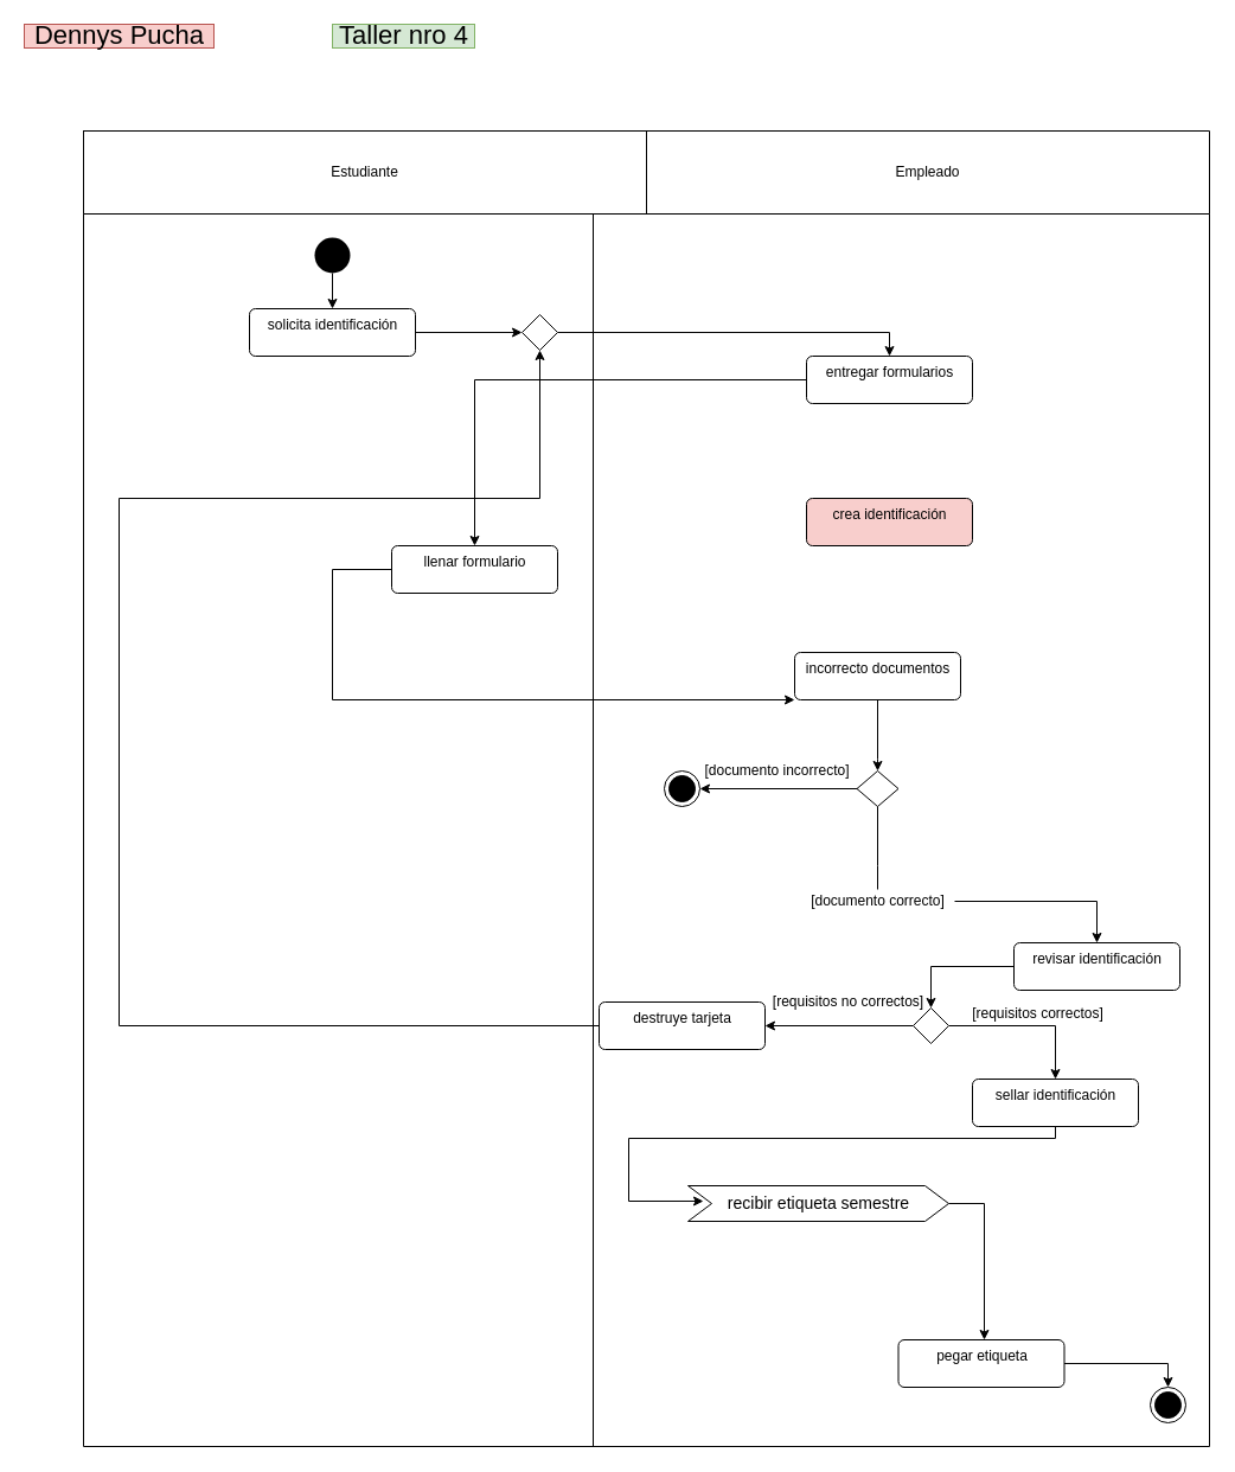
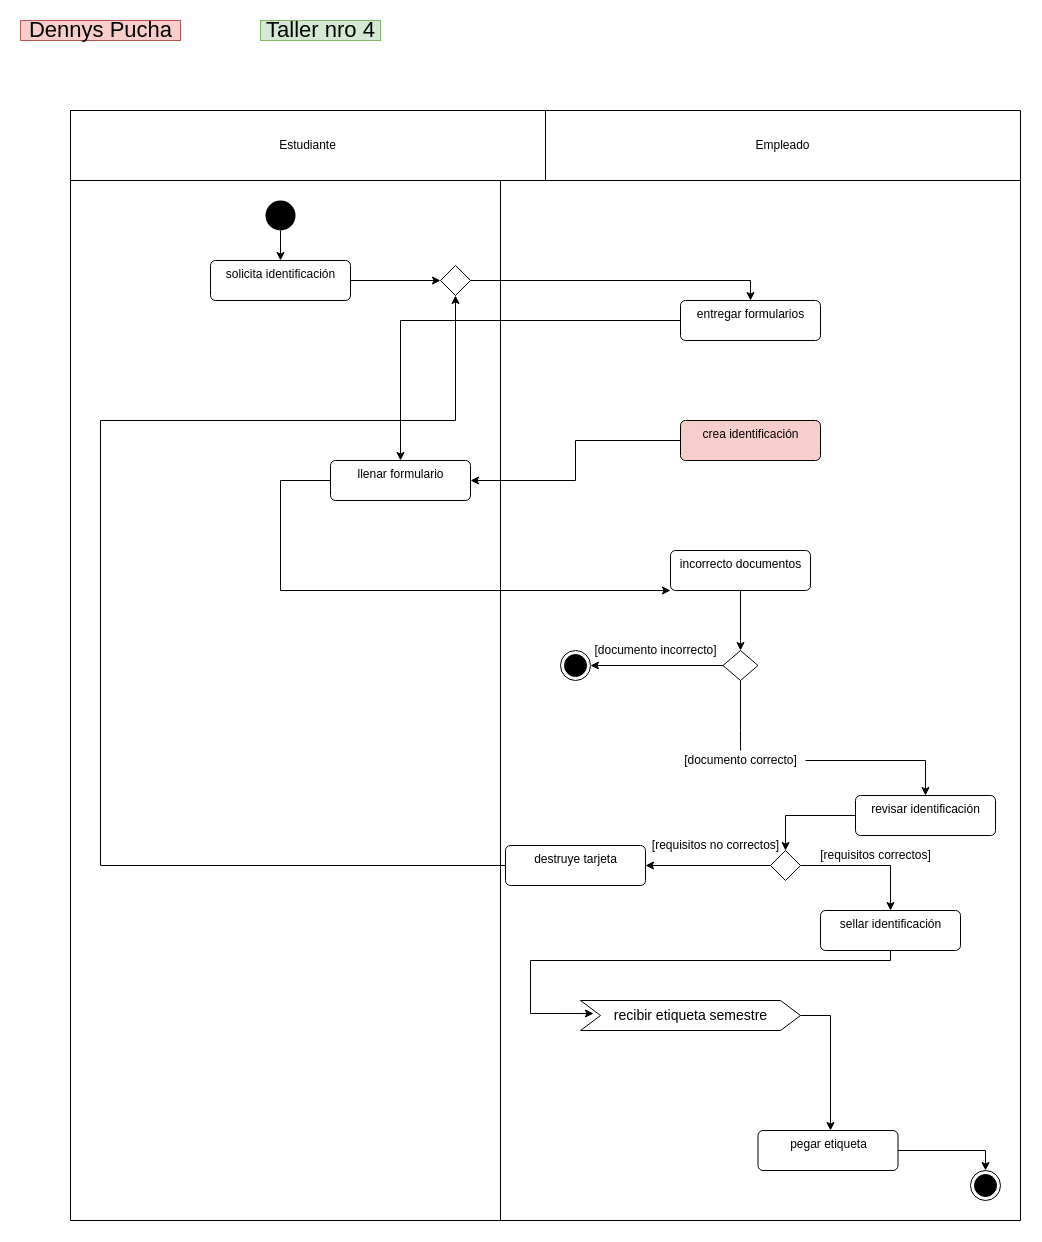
- <mxCell id="48" value="&lt;font style=&quot;font-size: 22px&quot;&gt;Taller nro 4&lt;/font&gt;" style="text;html=1;align=center;verticalAlign=middle;resizable=0;points=[];autosize=1;strokeColor=#82b366;fillColor=#d5e8d4;" vertex="1" parent="1"><mxGeometry x="280" y="20" width="120" height="20" as="geometry" /></mxCell>
+ <mxCell id="48" value="&lt;font style=&quot;font-size: 22px&quot;&gt;Taller nro 4&lt;/font&gt;" style="text;html=1;align=center;verticalAlign=middle;resizable=0;points=[];autosize=1;strokeColor=#82b366;fillColor=#d5e8d4;" vertex="1" parent="1"><mxGeometry x="260" y="20" width="120" height="20" as="geometry" /></mxCell>
+ <mxCell id="19" style="edgeStyle=orthogonalEdgeStyle;rounded=0;orthogonalLoop=1;jettySize=auto;html=1;" edge="1" parent="1" source="20" target="13"><mxGeometry relative="1" as="geometry" /></mxCell>
